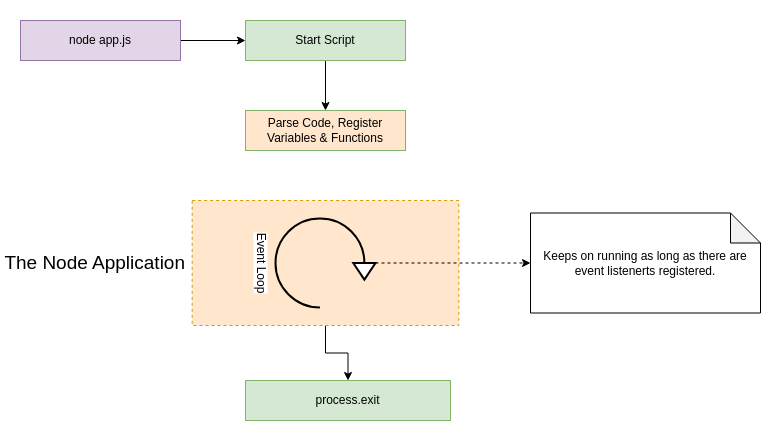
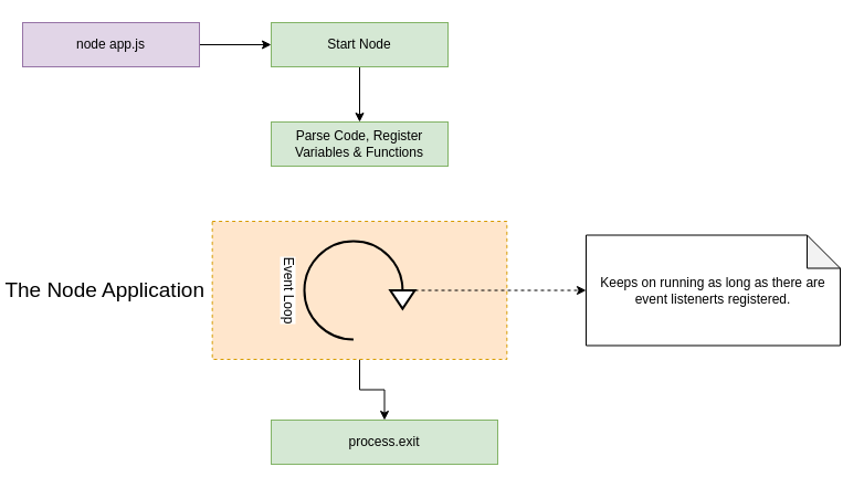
- <mxCell id="7" value="Start Script" style="rounded=0;whiteSpace=wrap;html=1;fillColor=#d5e8d4;strokeColor=#82b366;" vertex="1" parent="1"><mxGeometry x="245.01" y="20" width="160" height="40" as="geometry" /></mxCell>
+ <mxCell id="7" value="Start Node" style="rounded=0;whiteSpace=wrap;html=1;fillColor=#d5e8d4;strokeColor=#82b366;" vertex="1" parent="1"><mxGeometry x="245.01" y="20" width="160" height="40" as="geometry" /></mxCell>
- <mxCell id="8" value="Parse Code, Register Variables &amp;amp; Functions" style="rounded=0;whiteSpace=wrap;html=1;fillColor=#ffe6cc;strokeColor=#82b366;" vertex="1" parent="1"><mxGeometry x="245" y="110" width="160" height="40" as="geometry" /></mxCell>
+ <mxCell id="8" value="Parse Code, Register Variables &amp;amp; Functions" style="rounded=0;whiteSpace=wrap;html=1;fillColor=#d5e8d4;strokeColor=#82b366;" vertex="1" parent="1"><mxGeometry x="245" y="110" width="160" height="40" as="geometry" /></mxCell>
